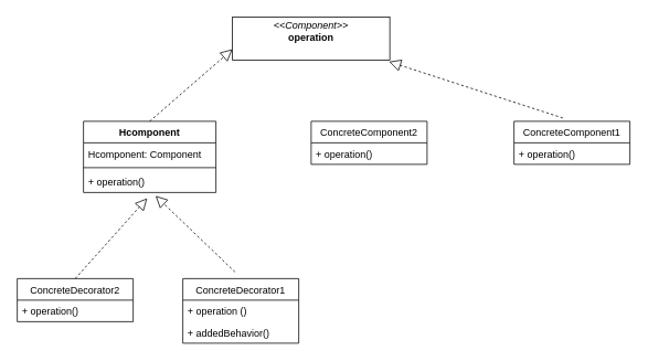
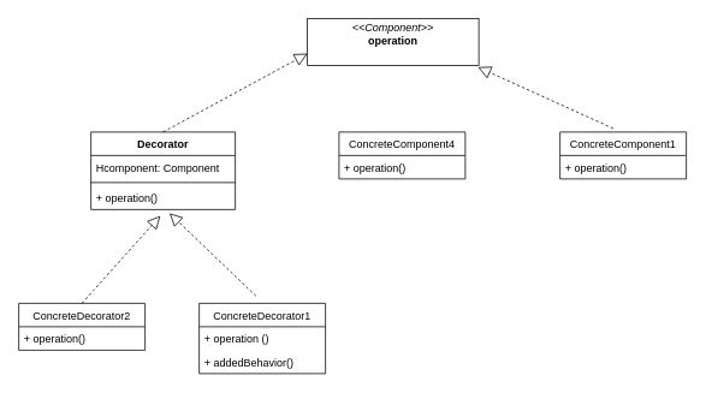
- <mxCell id="11" value="&lt;p style=&quot;margin: 0px ; margin-top: 4px ; text-align: center&quot;&gt;&lt;i&gt;&amp;lt;&amp;lt;Component&amp;gt;&amp;gt;&lt;/i&gt;&lt;br&gt;&lt;b&gt;operation&lt;/b&gt;&lt;/p&gt;" style="verticalAlign=top;align=left;overflow=fill;fontSize=12;fontFamily=Helvetica;html=1;" vertex="1" parent="1"><mxGeometry x="280" y="20" width="190" height="52" as="geometry" /></mxCell>
+ <mxCell id="11" value="&lt;p style=&quot;margin: 0px ; margin-top: 4px ; text-align: center&quot;&gt;&lt;i&gt;&amp;lt;&amp;lt;Component&amp;gt;&amp;gt;&lt;/i&gt;&lt;br&gt;&lt;b&gt;operation&lt;/b&gt;&lt;/p&gt;" style="verticalAlign=top;align=left;overflow=fill;fontSize=12;fontFamily=Helvetica;html=1;" vertex="1" parent="1"><mxGeometry x="340" y="20" width="190" height="52" as="geometry" /></mxCell>
- <mxCell id="12" value="Hcomponent" style="swimlane;fontStyle=1;align=center;verticalAlign=top;childLayout=stackLayout;horizontal=1;startSize=26;horizontalStack=0;resizeParent=1;resizeParentMax=0;resizeLast=0;collapsible=1;marginBottom=0;" vertex="1" parent="1"><mxGeometry x="100" y="146" width="160" height="86" as="geometry" /></mxCell>
+ <mxCell id="12" value="Decorator" style="swimlane;fontStyle=1;align=center;verticalAlign=top;childLayout=stackLayout;horizontal=1;startSize=26;horizontalStack=0;resizeParent=1;resizeParentMax=0;resizeLast=0;collapsible=1;marginBottom=0;" vertex="1" parent="1"><mxGeometry x="100" y="146" width="160" height="86" as="geometry" /></mxCell>
- <mxCell id="4" value="ConcreteComponent2" style="swimlane;fontStyle=0;childLayout=stackLayout;horizontal=1;startSize=26;fillColor=none;horizontalStack=0;resizeParent=1;resizeParentMax=0;resizeLast=0;collapsible=1;marginBottom=0;" vertex="1" parent="1"><mxGeometry x="375" y="146" width="140" height="52" as="geometry" /></mxCell>
+ <mxCell id="4" value="ConcreteComponent4" style="swimlane;fontStyle=0;childLayout=stackLayout;horizontal=1;startSize=26;fillColor=none;horizontalStack=0;resizeParent=1;resizeParentMax=0;resizeLast=0;collapsible=1;marginBottom=0;" vertex="1" parent="1"><mxGeometry x="375" y="146" width="140" height="52" as="geometry" /></mxCell>
